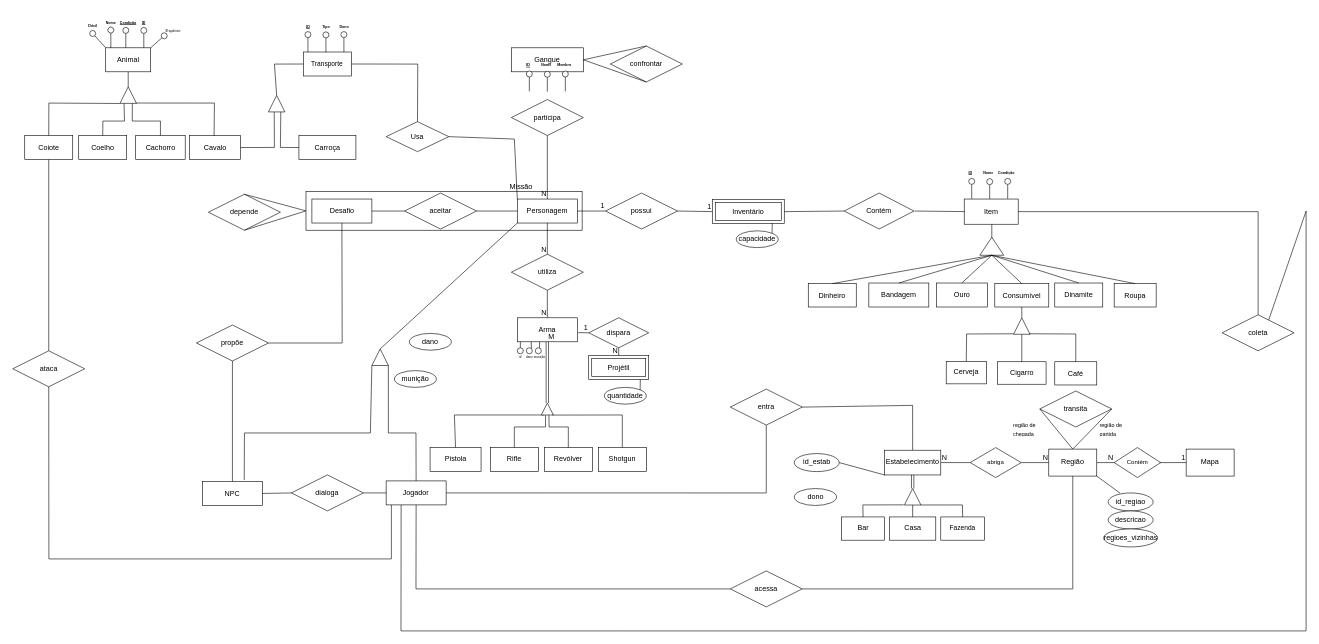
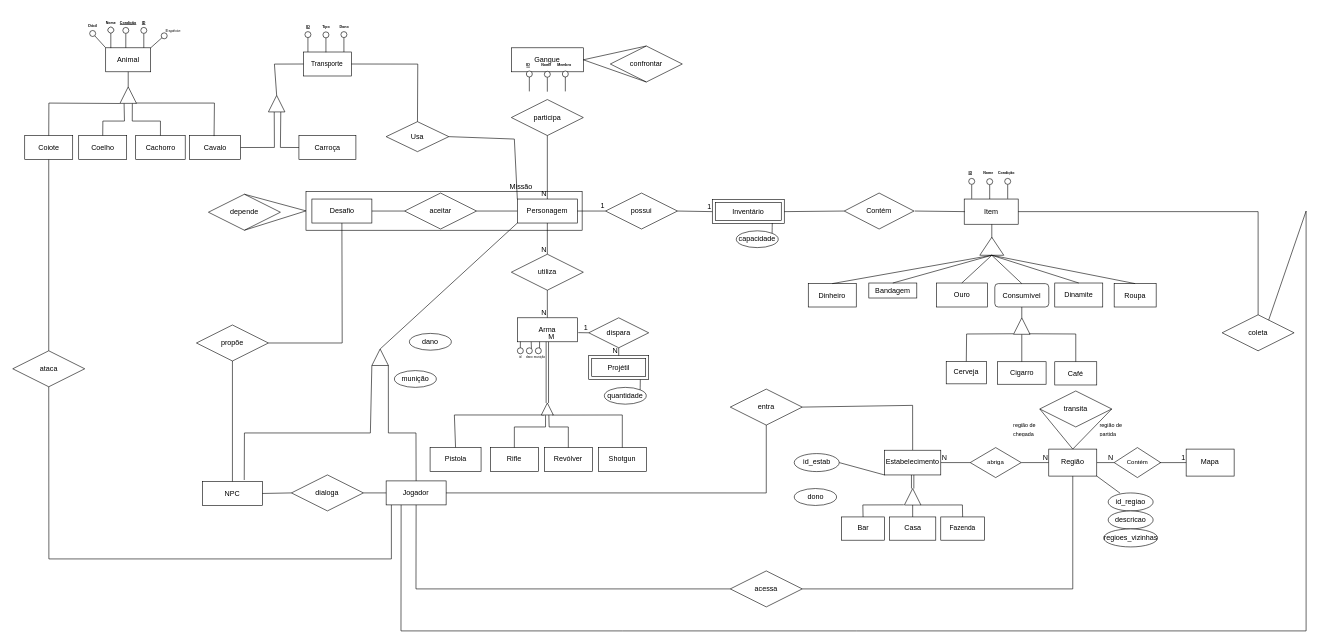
- <mxCell id="8" value="Bandagem" style="whiteSpace=wrap;html=1;" vertex="1" parent="1"><mxGeometry x="1448" y="471" width="100" height="40" as="geometry" /></mxCell>
+ <mxCell id="8" value="Bandagem" style="whiteSpace=wrap;html=1;" vertex="1" parent="1"><mxGeometry x="1448" y="471" width="80" height="25" as="geometry" /></mxCell>
- <mxCell id="15" value="Consumível" style="whiteSpace=wrap;html=1;" vertex="1" parent="1"><mxGeometry x="1658" y="472" width="90" height="39" as="geometry" /></mxCell>
+ <mxCell id="15" value="Consumível" style="whiteSpace=wrap;html=1;rounded=1;" vertex="1" parent="1"><mxGeometry x="1658" y="472" width="90" height="39" as="geometry" /></mxCell>
